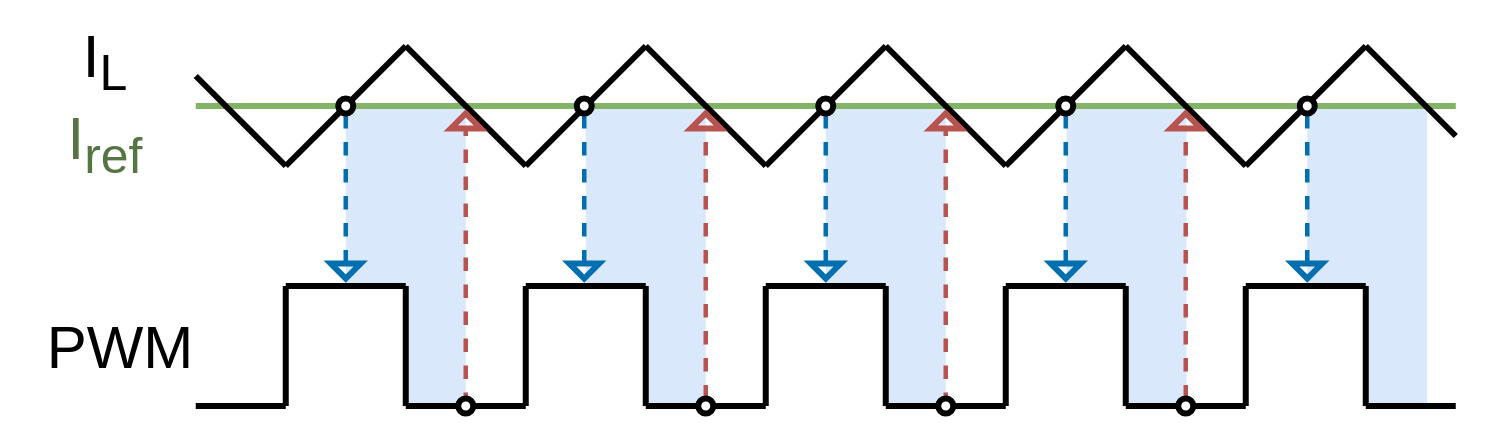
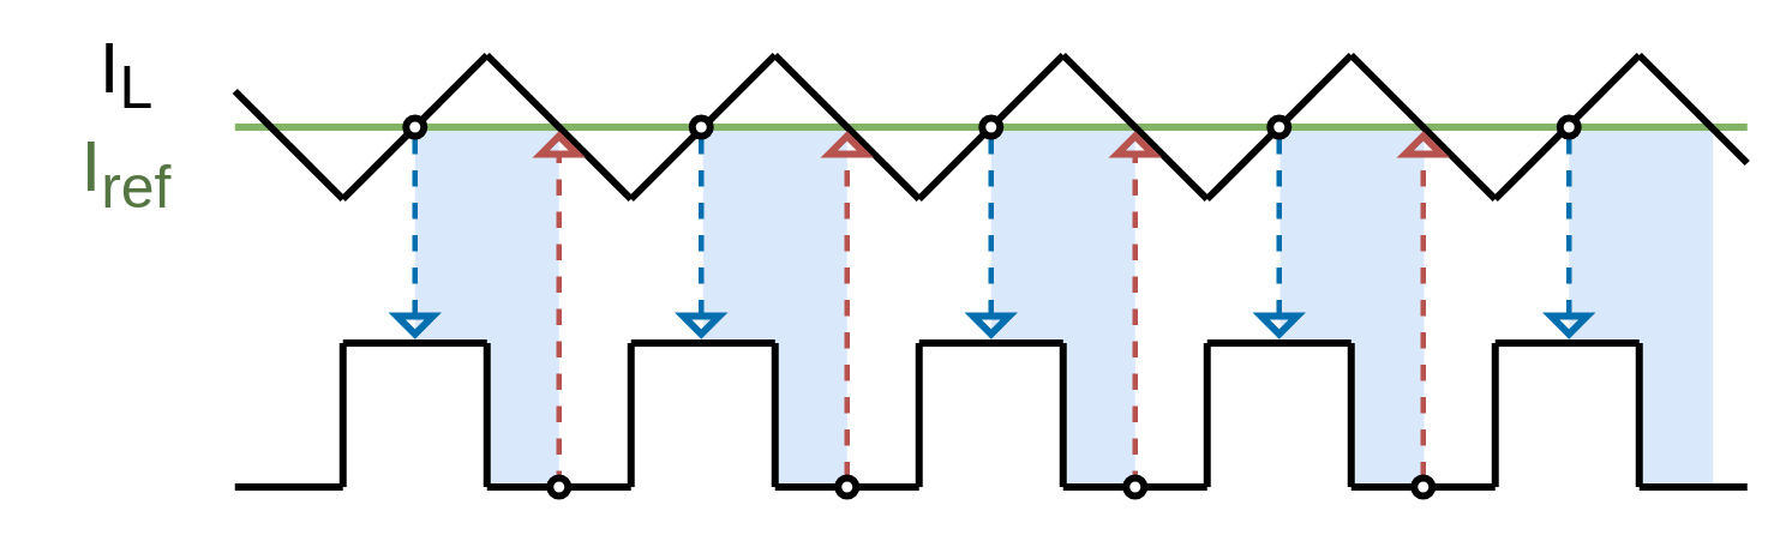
- <mxCell id="37" value="PWM" style="text;html=1;strokeColor=none;fillColor=none;align=center;verticalAlign=middle;whiteSpace=wrap;rounded=0;fontSize=40;" parent="1" vertex="1"><mxGeometry x="30" y="210" width="100" height="40" as="geometry" /></mxCell>
